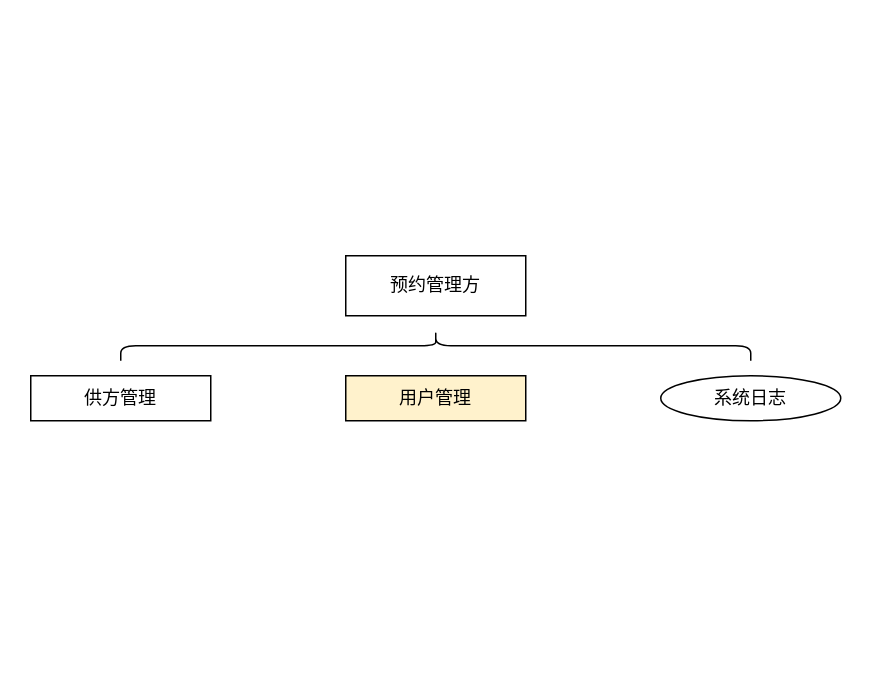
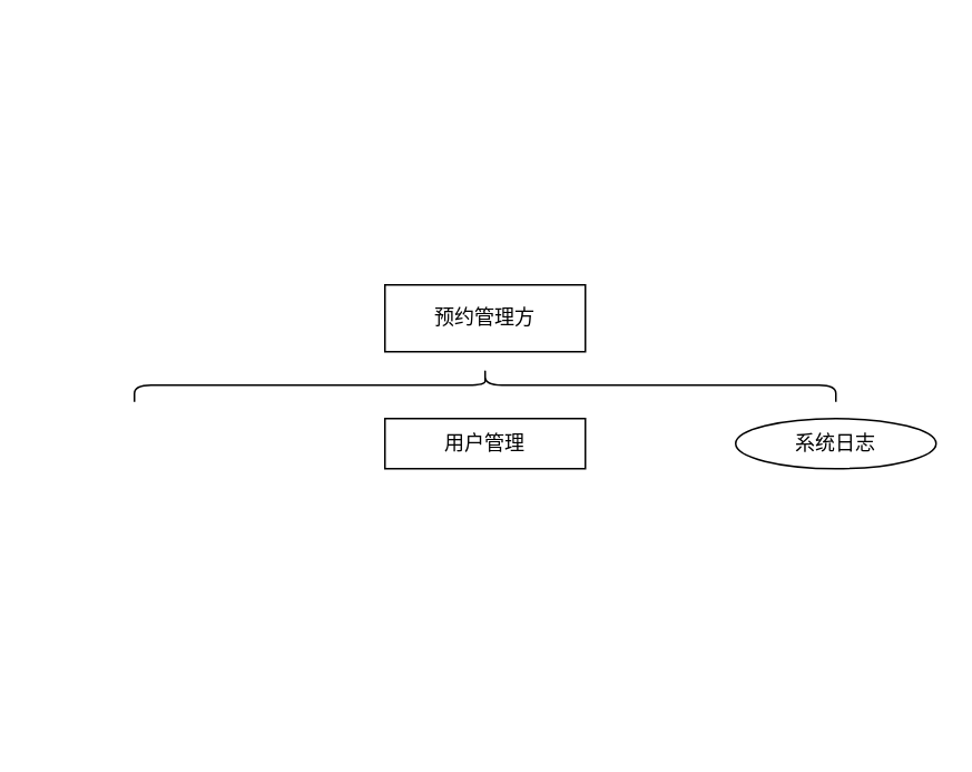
- <mxCell id="4" value="供方管理" style="rounded=0;whiteSpace=wrap;html=1;" vertex="1" parent="1"><mxGeometry x="20" y="250" width="120" height="30" as="geometry" /></mxCell>
- <mxCell id="5" value="用户管理" style="rounded=0;whiteSpace=wrap;html=1;fillColor=#fff2cc;" vertex="1" parent="1"><mxGeometry x="230" y="250" width="120" height="30" as="geometry" /></mxCell>
+ <mxCell id="5" value="用户管理" style="rounded=0;whiteSpace=wrap;html=1;" vertex="1" parent="1"><mxGeometry x="230" y="250" width="120" height="30" as="geometry" /></mxCell>
